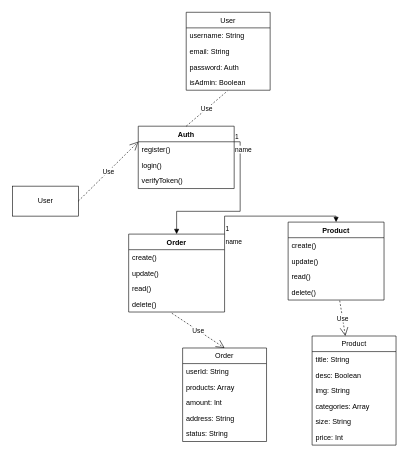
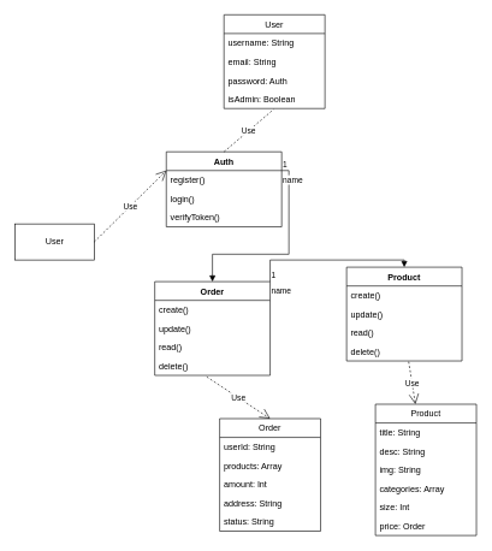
- <mxCell id="35" value="desc: Boolean" style="text;strokeColor=none;fillColor=none;align=left;verticalAlign=top;spacingLeft=4;spacingRight=4;overflow=hidden;rotatable=0;points=[[0,0.5],[1,0.5]];portConstraint=eastwest;" vertex="1" parent="33"><mxGeometry y="52" width="140" height="26" as="geometry" /></mxCell>
+ <mxCell id="35" value="desc: String" style="text;strokeColor=none;fillColor=none;align=left;verticalAlign=top;spacingLeft=4;spacingRight=4;overflow=hidden;rotatable=0;points=[[0,0.5],[1,0.5]];portConstraint=eastwest;" vertex="1" parent="33"><mxGeometry y="52" width="140" height="26" as="geometry" /></mxCell>
- <mxCell id="38" value="size: String" style="text;strokeColor=none;fillColor=none;align=left;verticalAlign=top;spacingLeft=4;spacingRight=4;overflow=hidden;rotatable=0;points=[[0,0.5],[1,0.5]];portConstraint=eastwest;" vertex="1" parent="33"><mxGeometry y="130" width="140" height="26" as="geometry" /></mxCell>
+ <mxCell id="38" value="size: Int" style="text;strokeColor=none;fillColor=none;align=left;verticalAlign=top;spacingLeft=4;spacingRight=4;overflow=hidden;rotatable=0;points=[[0,0.5],[1,0.5]];portConstraint=eastwest;" vertex="1" parent="33"><mxGeometry y="130" width="140" height="26" as="geometry" /></mxCell>
- <mxCell id="39" value="price: Int" style="text;strokeColor=none;fillColor=none;align=left;verticalAlign=top;spacingLeft=4;spacingRight=4;overflow=hidden;rotatable=0;points=[[0,0.5],[1,0.5]];portConstraint=eastwest;" vertex="1" parent="33"><mxGeometry y="156" width="140" height="26" as="geometry" /></mxCell>
+ <mxCell id="39" value="price: Order" style="text;strokeColor=none;fillColor=none;align=left;verticalAlign=top;spacingLeft=4;spacingRight=4;overflow=hidden;rotatable=0;points=[[0,0.5],[1,0.5]];portConstraint=eastwest;" vertex="1" parent="33"><mxGeometry y="156" width="140" height="26" as="geometry" /></mxCell>
